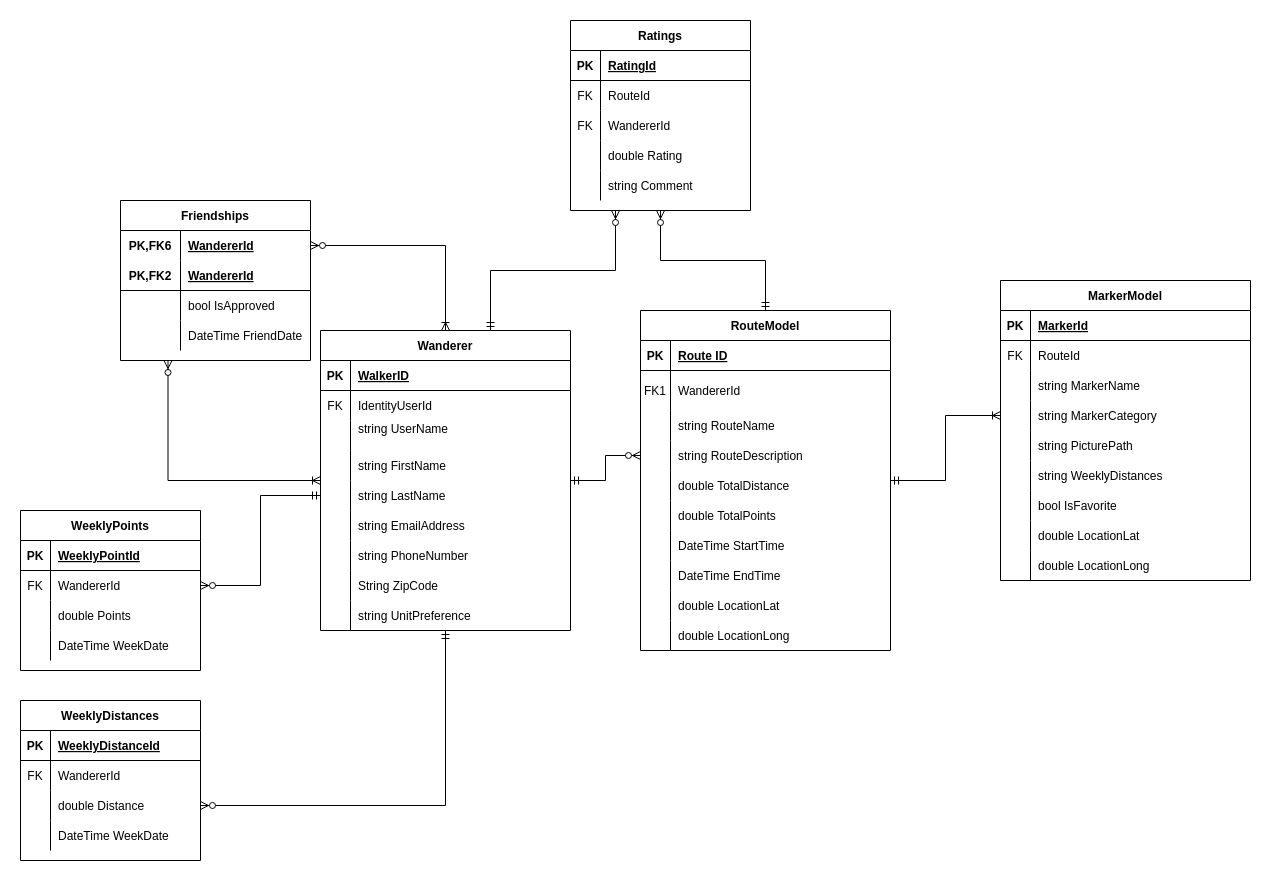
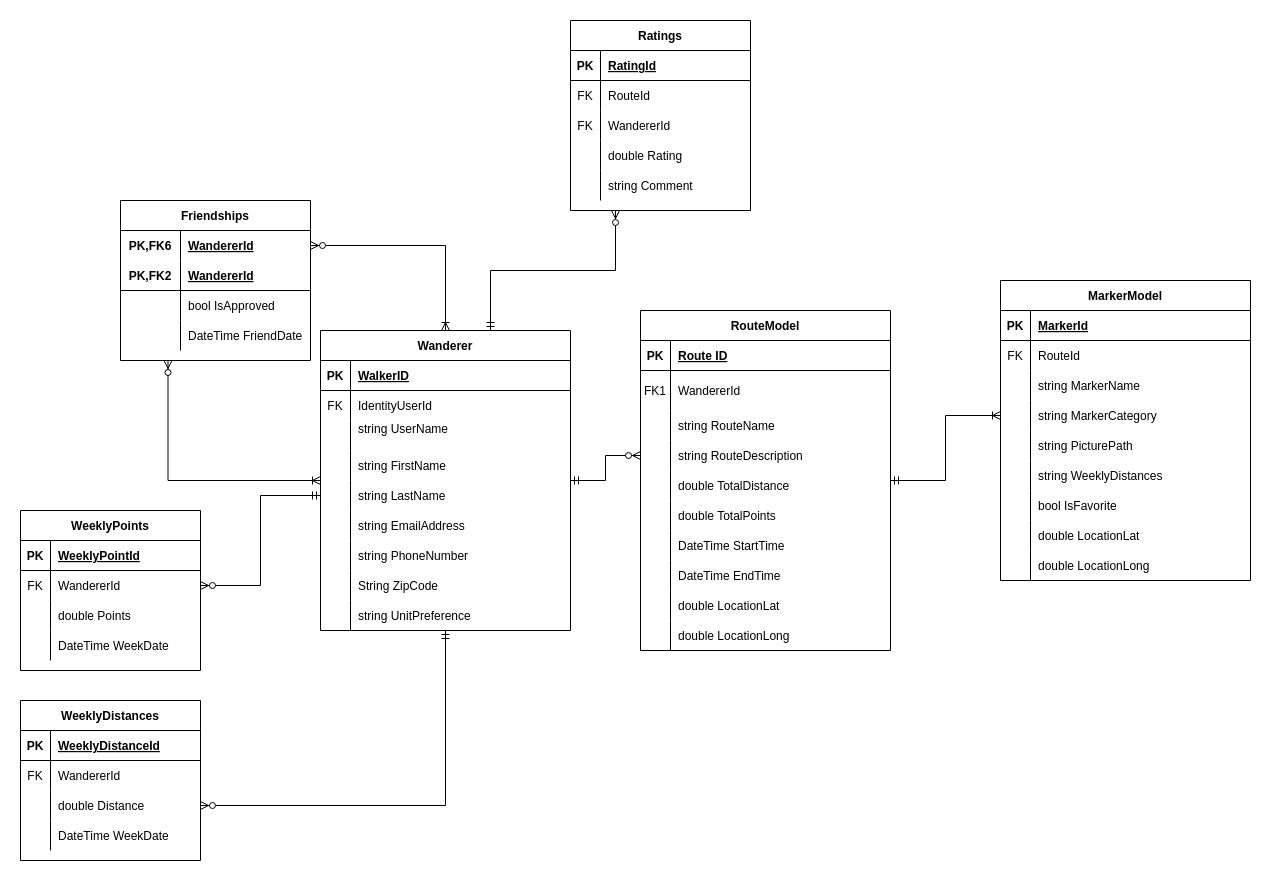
- <mxCell id="76" style="edgeStyle=orthogonalEdgeStyle;rounded=0;orthogonalLoop=1;jettySize=auto;html=1;entryX=0.5;entryY=1;entryDx=0;entryDy=0;startArrow=ERmandOne;startFill=0;endArrow=ERzeroToMany;endFill=1;" edge="1" parent="1" source="78" target="109"><mxGeometry relative="1" as="geometry" /></mxCell>
